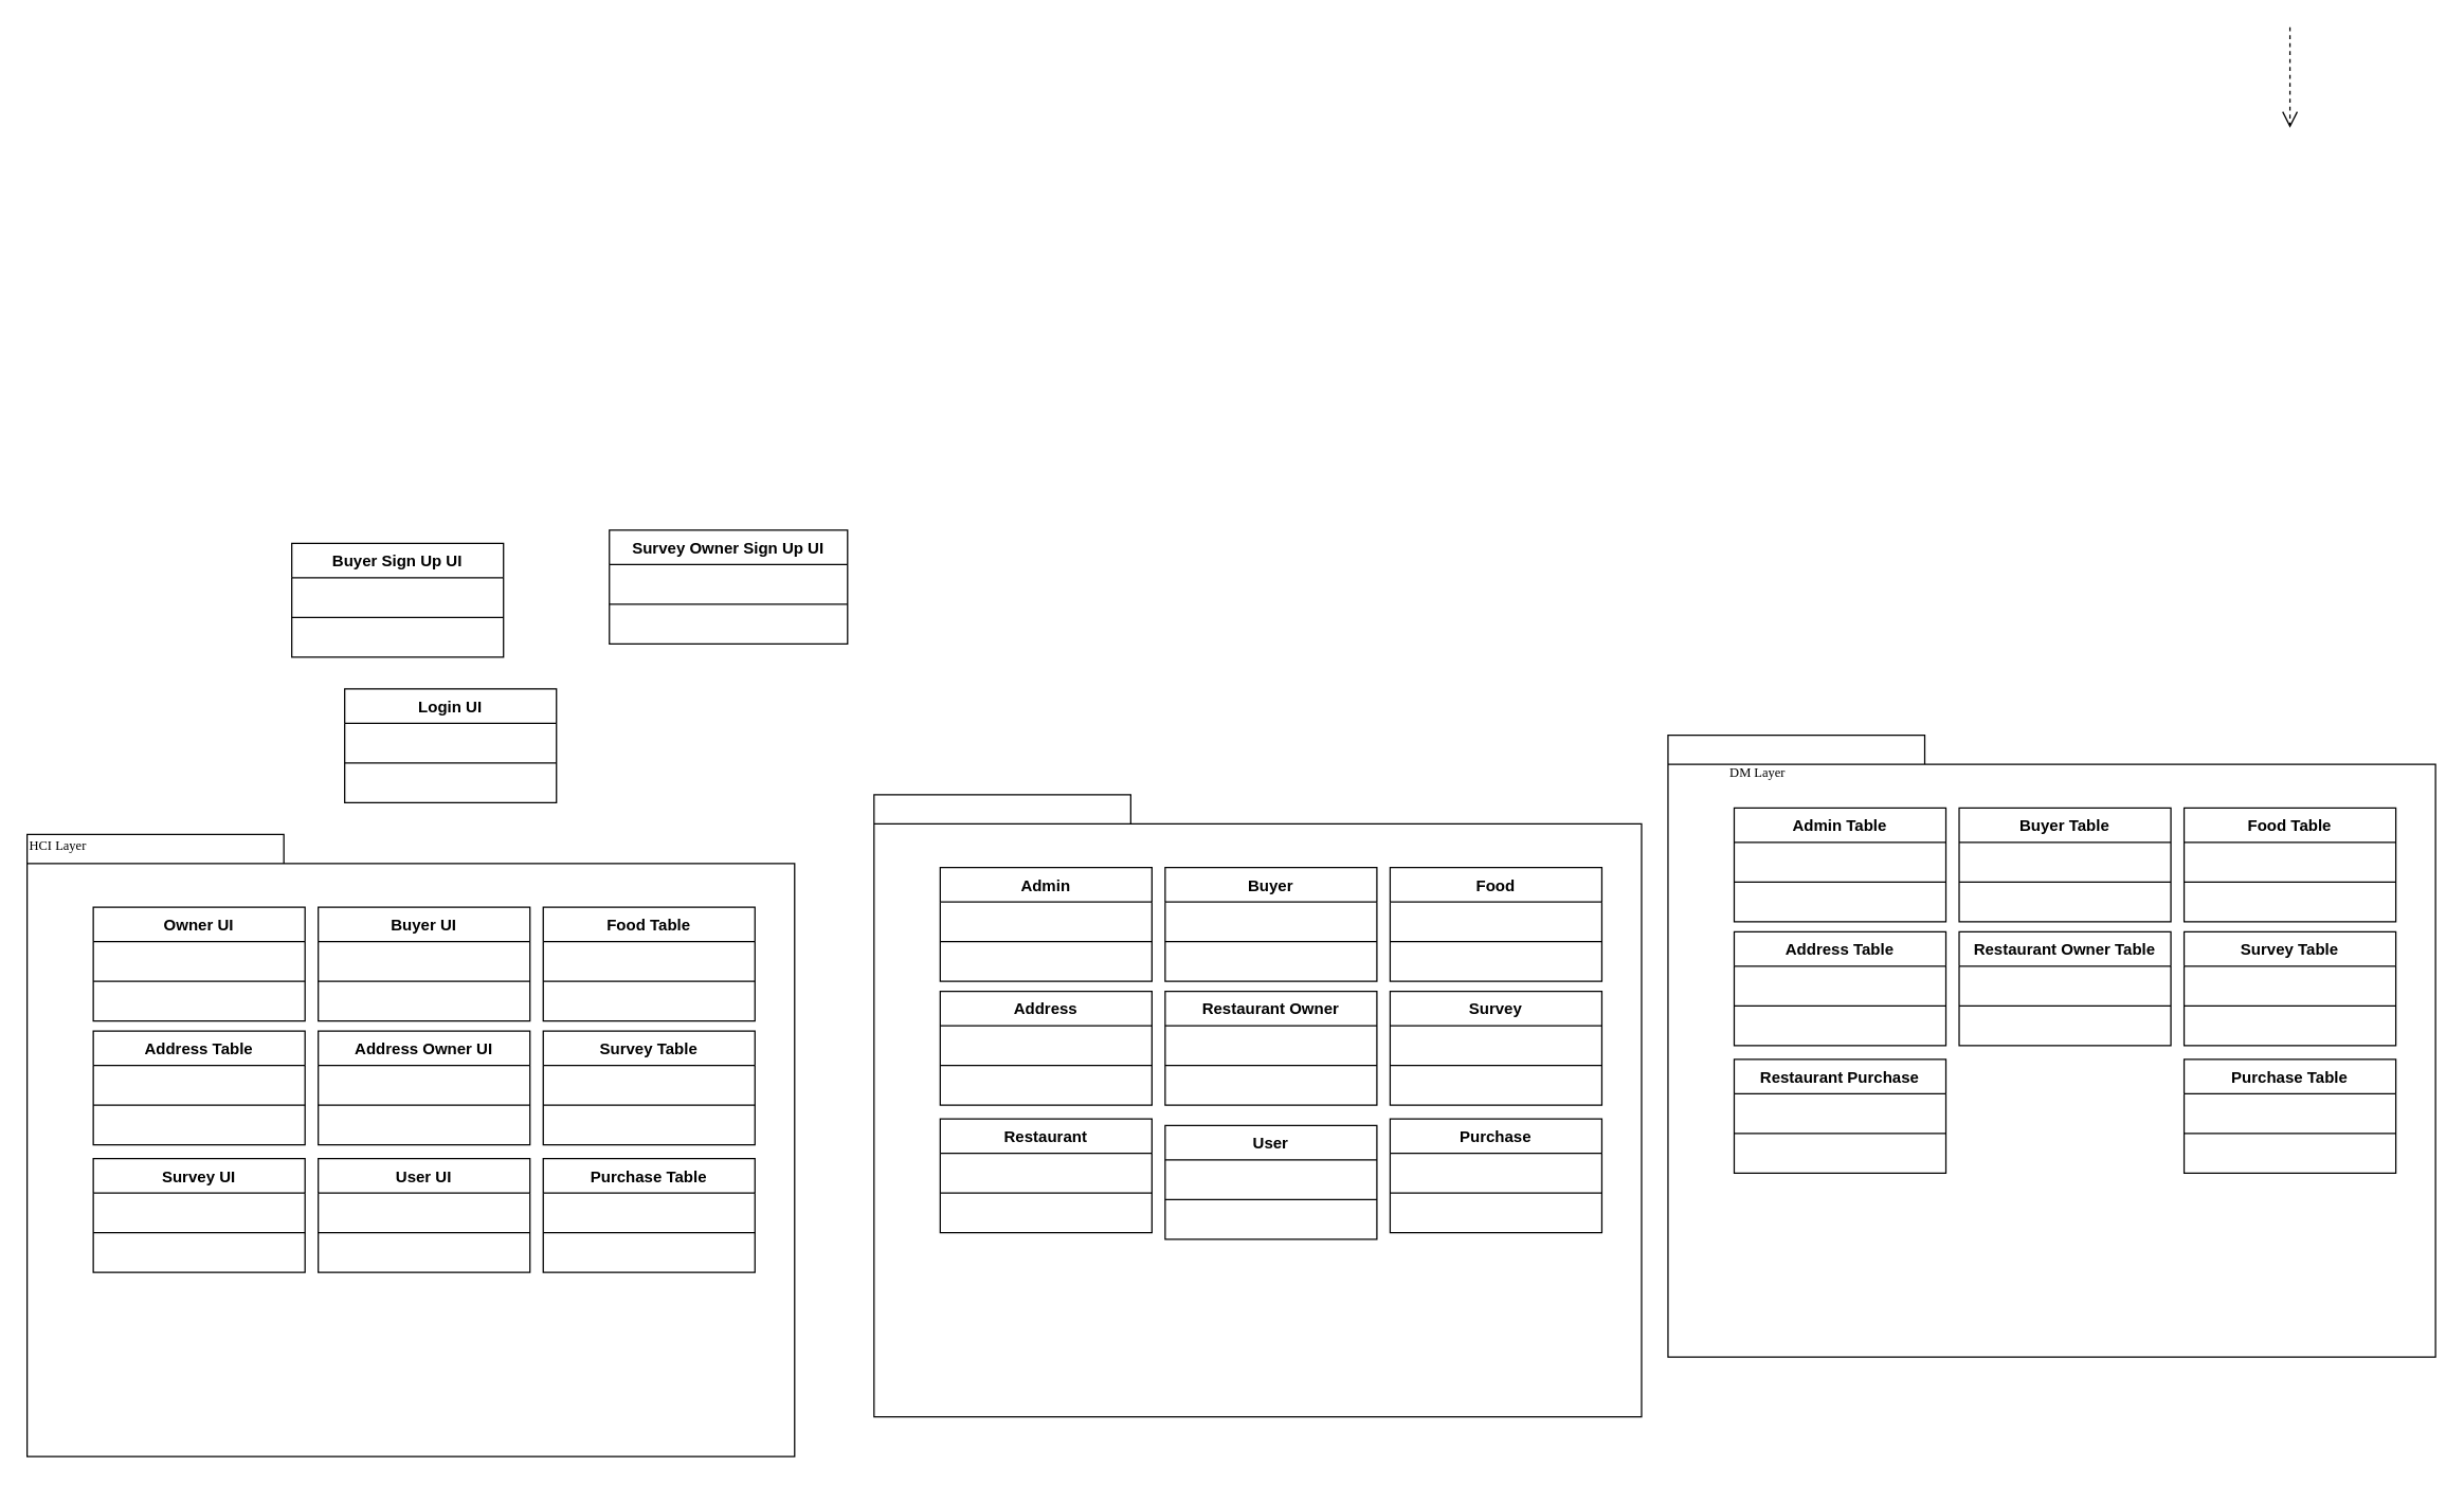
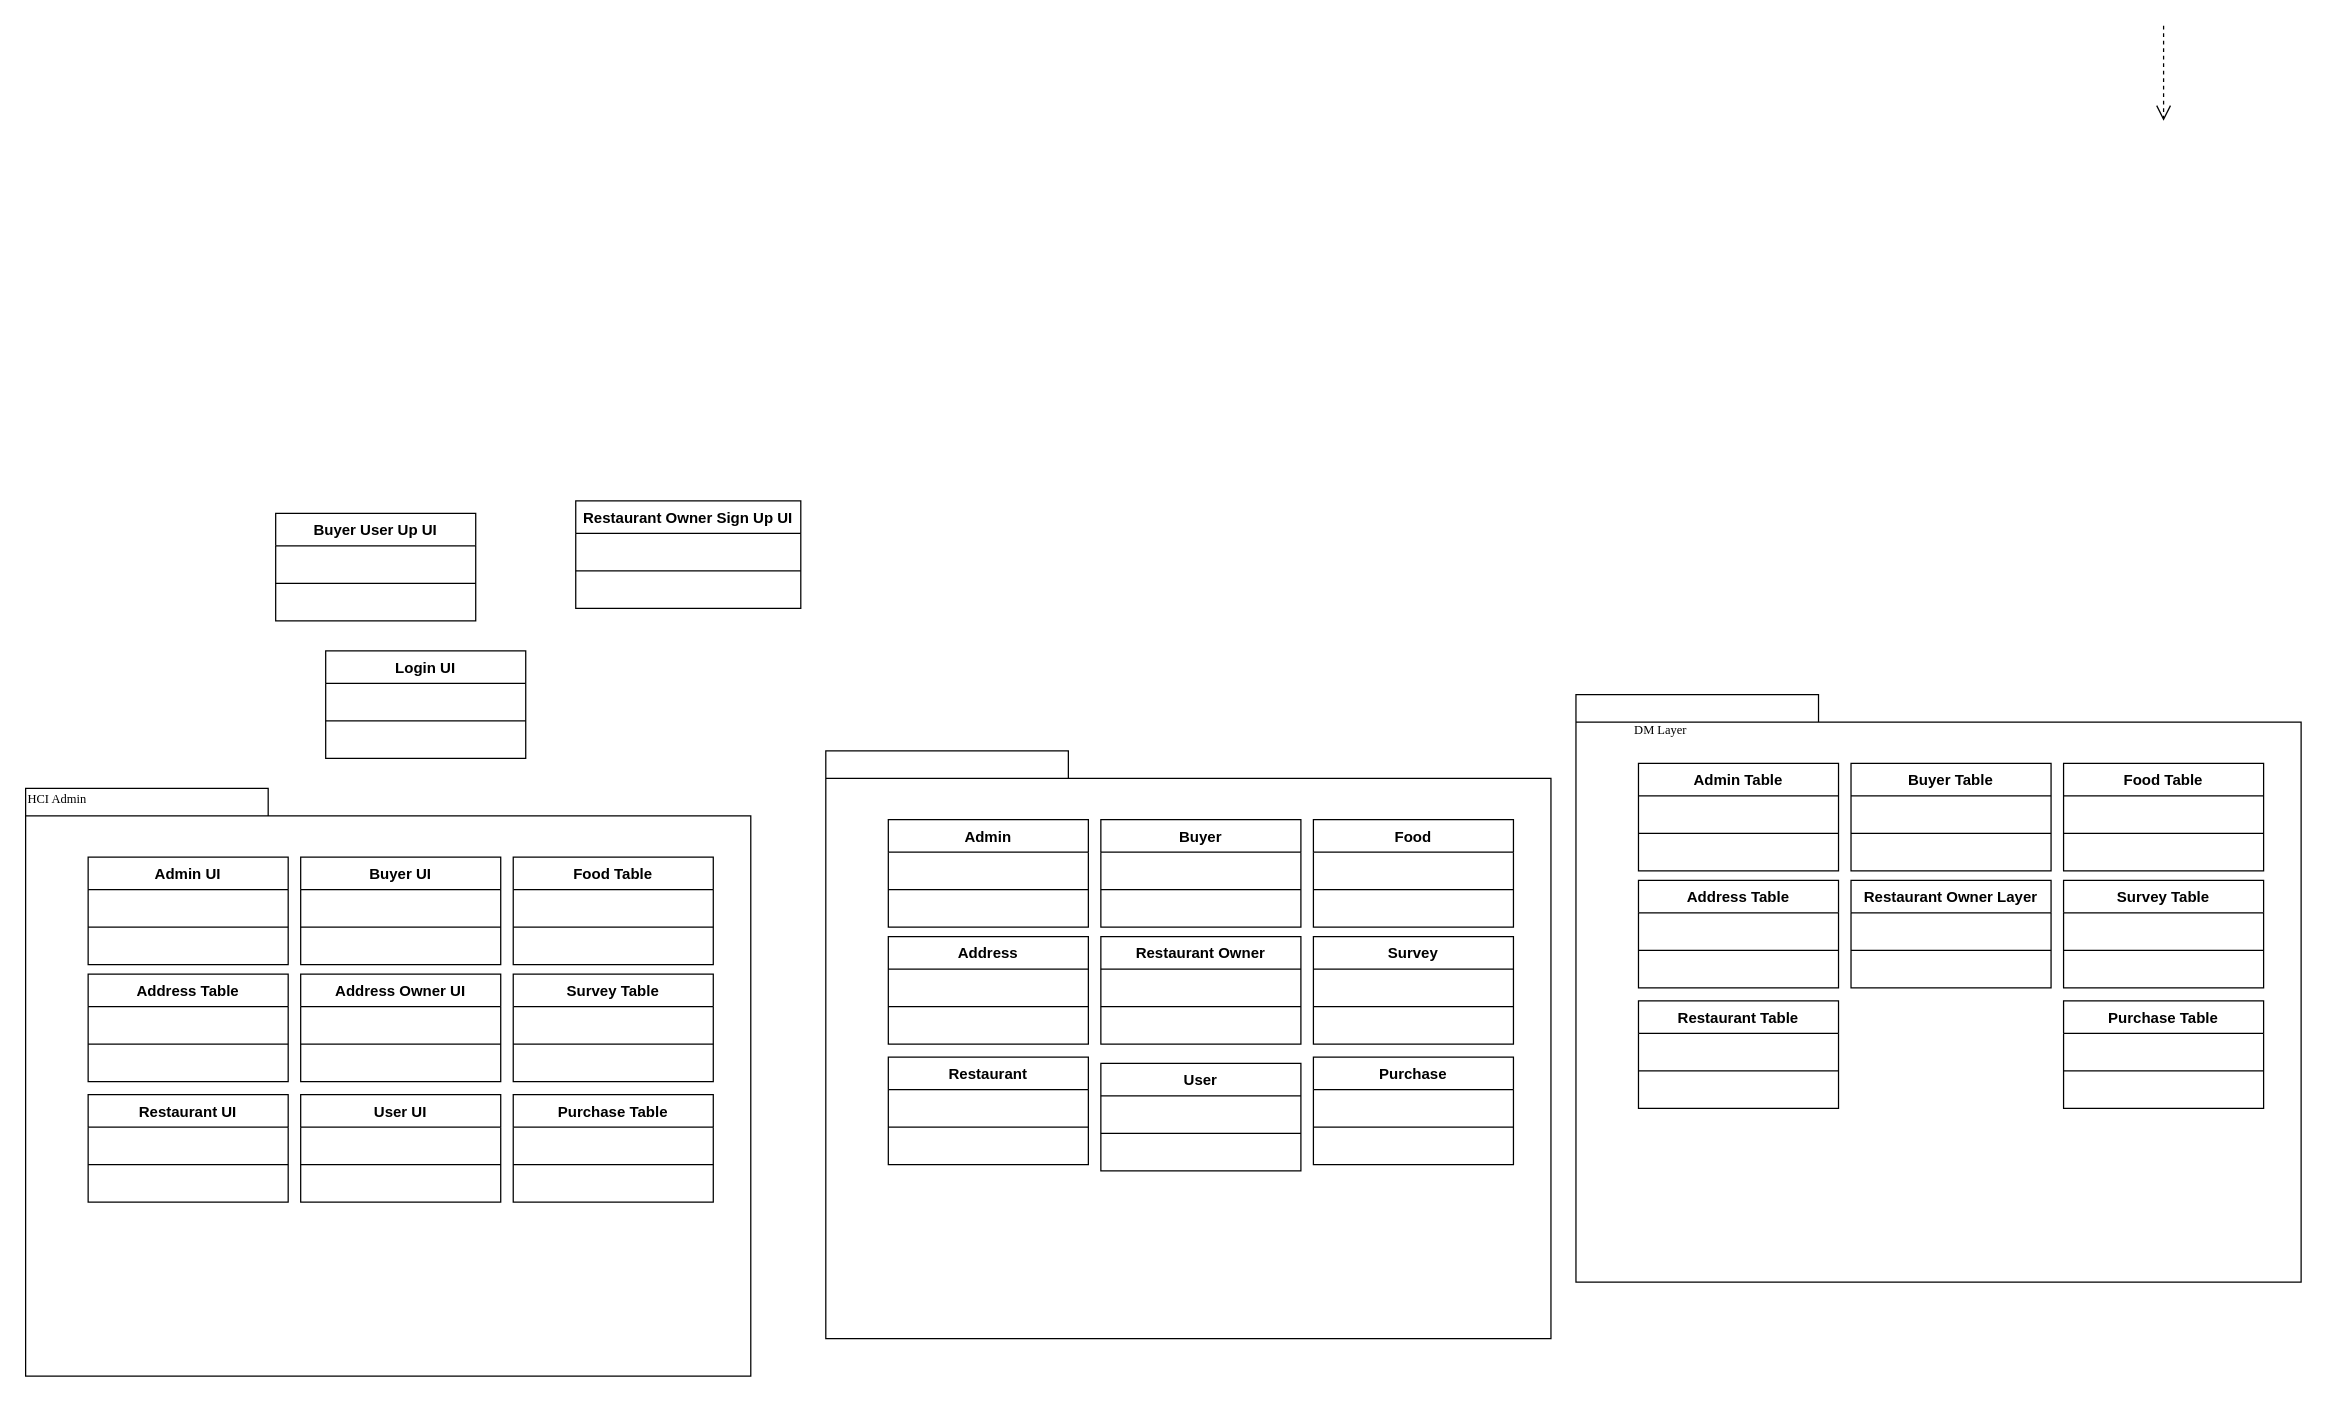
- <mxCell id="116" value="Survey Owner Sign Up UI" style="swimlane;fontStyle=1;align=center;verticalAlign=top;childLayout=stackLayout;horizontal=1;startSize=26;horizontalStack=0;resizeParent=1;resizeParentMax=0;resizeLast=0;collapsible=1;marginBottom=0;" vertex="1" parent="1"><mxGeometry x="460" y="400" width="180" height="86" as="geometry" /></mxCell>
+ <mxCell id="116" value="Restaurant Owner Sign Up UI" style="swimlane;fontStyle=1;align=center;verticalAlign=top;childLayout=stackLayout;horizontal=1;startSize=26;horizontalStack=0;resizeParent=1;resizeParentMax=0;resizeLast=0;collapsible=1;marginBottom=0;" vertex="1" parent="1"><mxGeometry x="460" y="400" width="180" height="86" as="geometry" /></mxCell>
- <mxCell id="120" value="Buyer Sign Up UI" style="swimlane;fontStyle=1;align=center;verticalAlign=top;childLayout=stackLayout;horizontal=1;startSize=26;horizontalStack=0;resizeParent=1;resizeParentMax=0;resizeLast=0;collapsible=1;marginBottom=0;" vertex="1" parent="1"><mxGeometry x="220" y="410" width="160" height="86" as="geometry" /></mxCell>
+ <mxCell id="120" value="Buyer User Up UI" style="swimlane;fontStyle=1;align=center;verticalAlign=top;childLayout=stackLayout;horizontal=1;startSize=26;horizontalStack=0;resizeParent=1;resizeParentMax=0;resizeLast=0;collapsible=1;marginBottom=0;" vertex="1" parent="1"><mxGeometry x="220" y="410" width="160" height="86" as="geometry" /></mxCell>
- <mxCell id="71" value="HCI Layer" style="text;html=1;align=left;verticalAlign=top;spacingTop=-4;fontSize=10;fontFamily=Verdana" vertex="1" parent="1"><mxGeometry x="20" y="630" width="130" height="20" as="geometry" /></mxCell>
+ <mxCell id="71" value="HCI Admin" style="text;html=1;align=left;verticalAlign=top;spacingTop=-4;fontSize=10;fontFamily=Verdana" vertex="1" parent="1"><mxGeometry x="20" y="630" width="130" height="20" as="geometry" /></mxCell>
- <mxCell id="72" value="Owner UI" style="swimlane;fontStyle=1;align=center;verticalAlign=top;childLayout=stackLayout;horizontal=1;startSize=26;horizontalStack=0;resizeParent=1;resizeParentMax=0;resizeLast=0;collapsible=1;marginBottom=0;" vertex="1" parent="1"><mxGeometry x="70" y="685" width="160" height="86" as="geometry" /></mxCell>
+ <mxCell id="72" value="Admin UI" style="swimlane;fontStyle=1;align=center;verticalAlign=top;childLayout=stackLayout;horizontal=1;startSize=26;horizontalStack=0;resizeParent=1;resizeParentMax=0;resizeLast=0;collapsible=1;marginBottom=0;" vertex="1" parent="1"><mxGeometry x="70" y="685" width="160" height="86" as="geometry" /></mxCell>
- <mxCell id="21" value="Restaurant Owner Table&#10;" style="swimlane;fontStyle=1;align=center;verticalAlign=top;childLayout=stackLayout;horizontal=1;startSize=26;horizontalStack=0;resizeParent=1;resizeParentMax=0;resizeLast=0;collapsible=1;marginBottom=0;" vertex="1" parent="1"><mxGeometry x="1480" y="703.5" width="160" height="86" as="geometry" /></mxCell>
+ <mxCell id="21" value="Restaurant Owner Layer&#10;" style="swimlane;fontStyle=1;align=center;verticalAlign=top;childLayout=stackLayout;horizontal=1;startSize=26;horizontalStack=0;resizeParent=1;resizeParentMax=0;resizeLast=0;collapsible=1;marginBottom=0;" vertex="1" parent="1"><mxGeometry x="1480" y="703.5" width="160" height="86" as="geometry" /></mxCell>
- <mxCell id="17" value="Restaurant Purchase&#10;" style="swimlane;fontStyle=1;align=center;verticalAlign=top;childLayout=stackLayout;horizontal=1;startSize=26;horizontalStack=0;resizeParent=1;resizeParentMax=0;resizeLast=0;collapsible=1;marginBottom=0;" vertex="1" parent="1"><mxGeometry x="1310" y="800" width="160" height="86" as="geometry" /></mxCell>
+ <mxCell id="17" value="Restaurant Table&#10;" style="swimlane;fontStyle=1;align=center;verticalAlign=top;childLayout=stackLayout;horizontal=1;startSize=26;horizontalStack=0;resizeParent=1;resizeParentMax=0;resizeLast=0;collapsible=1;marginBottom=0;" vertex="1" parent="1"><mxGeometry x="1310" y="800" width="160" height="86" as="geometry" /></mxCell>
- <mxCell id="84" value="Survey UI" style="swimlane;fontStyle=1;align=center;verticalAlign=top;childLayout=stackLayout;horizontal=1;startSize=26;horizontalStack=0;resizeParent=1;resizeParentMax=0;resizeLast=0;collapsible=1;marginBottom=0;" vertex="1" parent="1"><mxGeometry x="70" y="875" width="160" height="86" as="geometry" /></mxCell>
+ <mxCell id="84" value="Restaurant UI" style="swimlane;fontStyle=1;align=center;verticalAlign=top;childLayout=stackLayout;horizontal=1;startSize=26;horizontalStack=0;resizeParent=1;resizeParentMax=0;resizeLast=0;collapsible=1;marginBottom=0;" vertex="1" parent="1"><mxGeometry x="70" y="875" width="160" height="86" as="geometry" /></mxCell>
